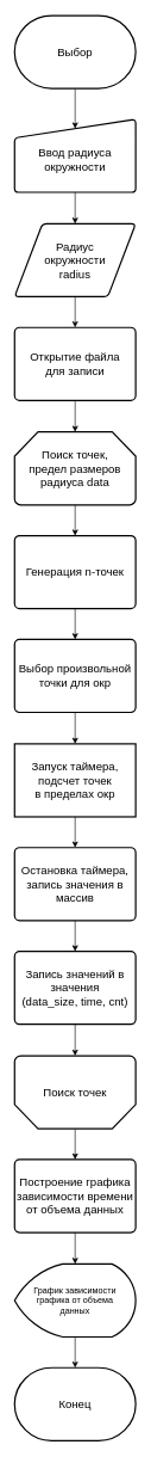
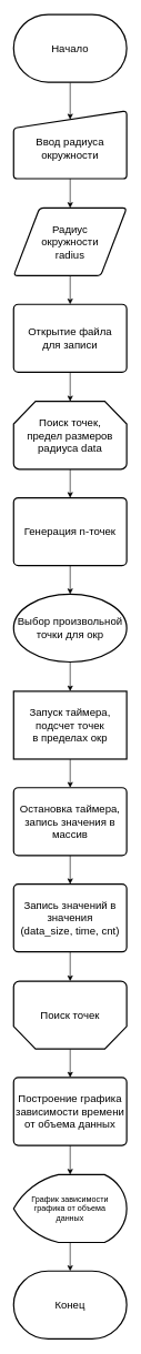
- <mxCell id="3" value="Выбор" style="strokeWidth=2;html=1;shape=mxgraph.flowchart.terminator;whiteSpace=wrap;fontSize=16;" vertex="1" parent="1"><mxGeometry x="20" width="170" height="102" as="geometry" y="20" /></mxCell>
+ <mxCell id="3" value="Начало" style="strokeWidth=2;html=1;shape=mxgraph.flowchart.terminator;whiteSpace=wrap;fontSize=16;" vertex="1" parent="1"><mxGeometry x="20" width="170" height="102" as="geometry" y="20" /></mxCell>
- <mxCell id="15" value="Выбор произвольной&lt;br&gt;точки для окр" style="rounded=1;whiteSpace=wrap;html=1;absoluteArcSize=1;arcSize=14;strokeWidth=2;fontSize=16;" vertex="1" parent="1"><mxGeometry x="20" y="892" width="170" height="102" as="geometry" /></mxCell>
+ <mxCell id="15" value="Выбор произвольной&lt;br&gt;точки для окр" style="ellipse;whiteSpace=wrap;html=1;absoluteArcSize=1;arcSize=14;strokeWidth=2;fontSize=16;" vertex="1" parent="1"><mxGeometry x="20" y="892" width="170" height="102" as="geometry" /></mxCell>
